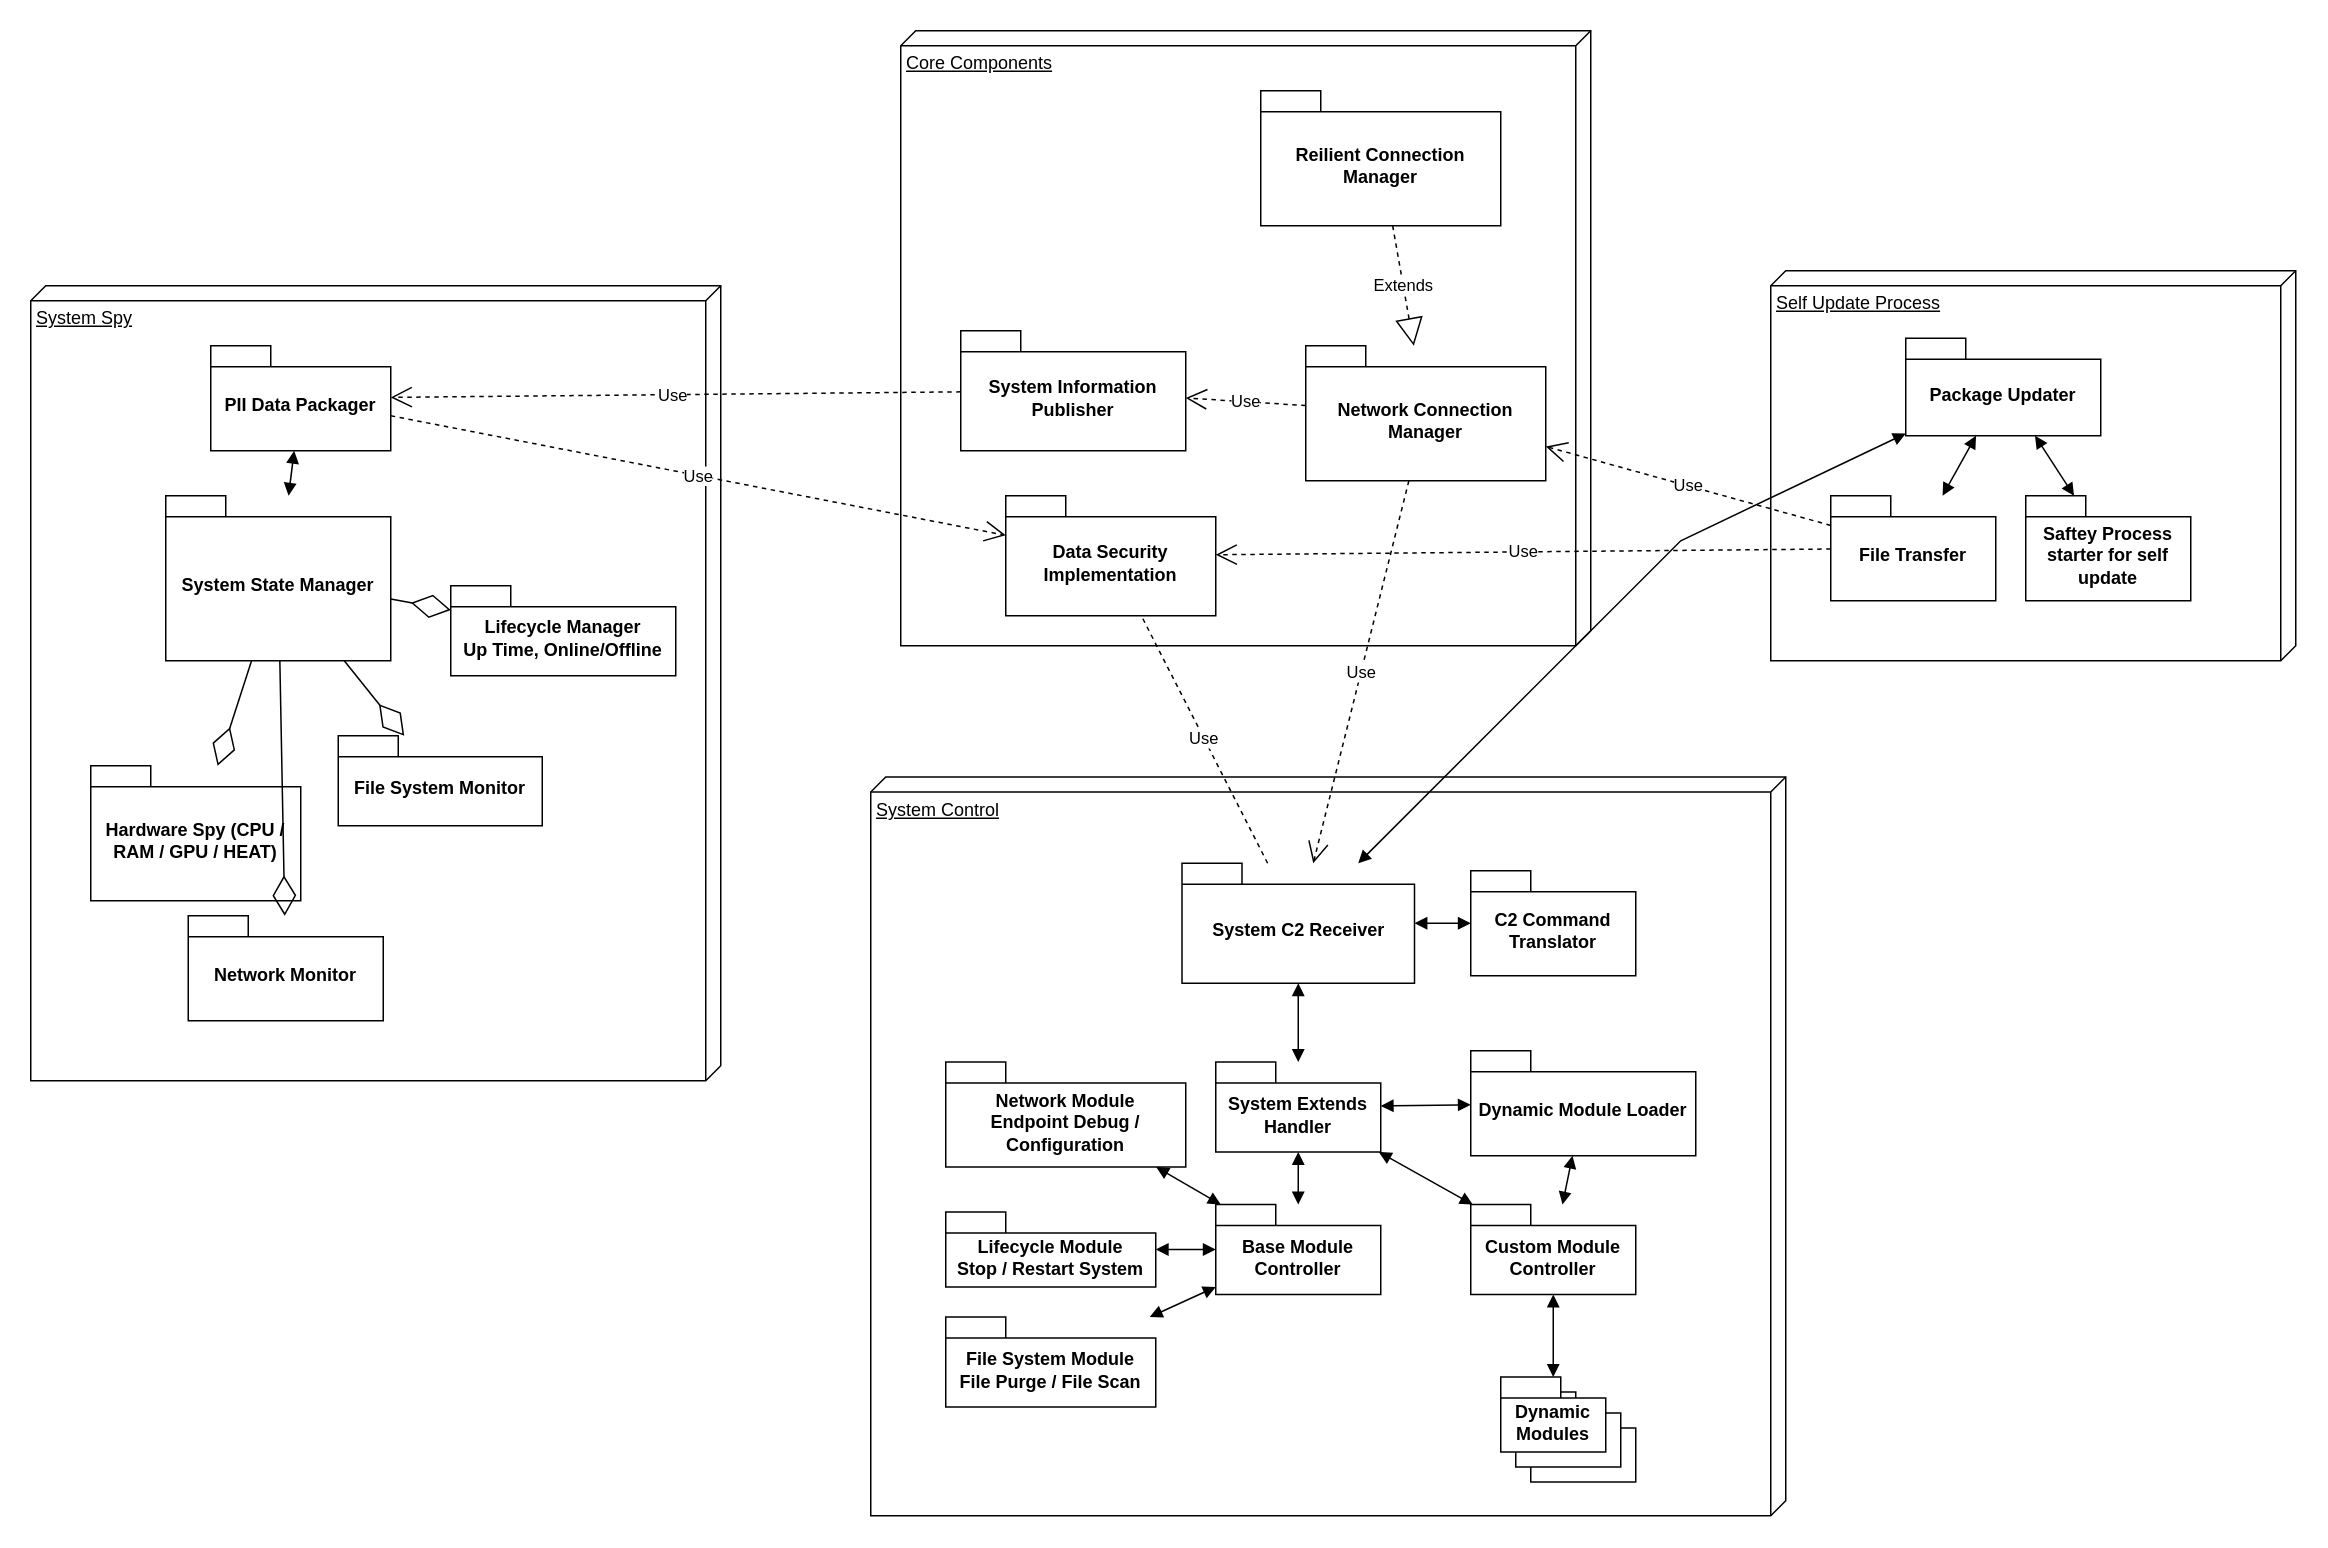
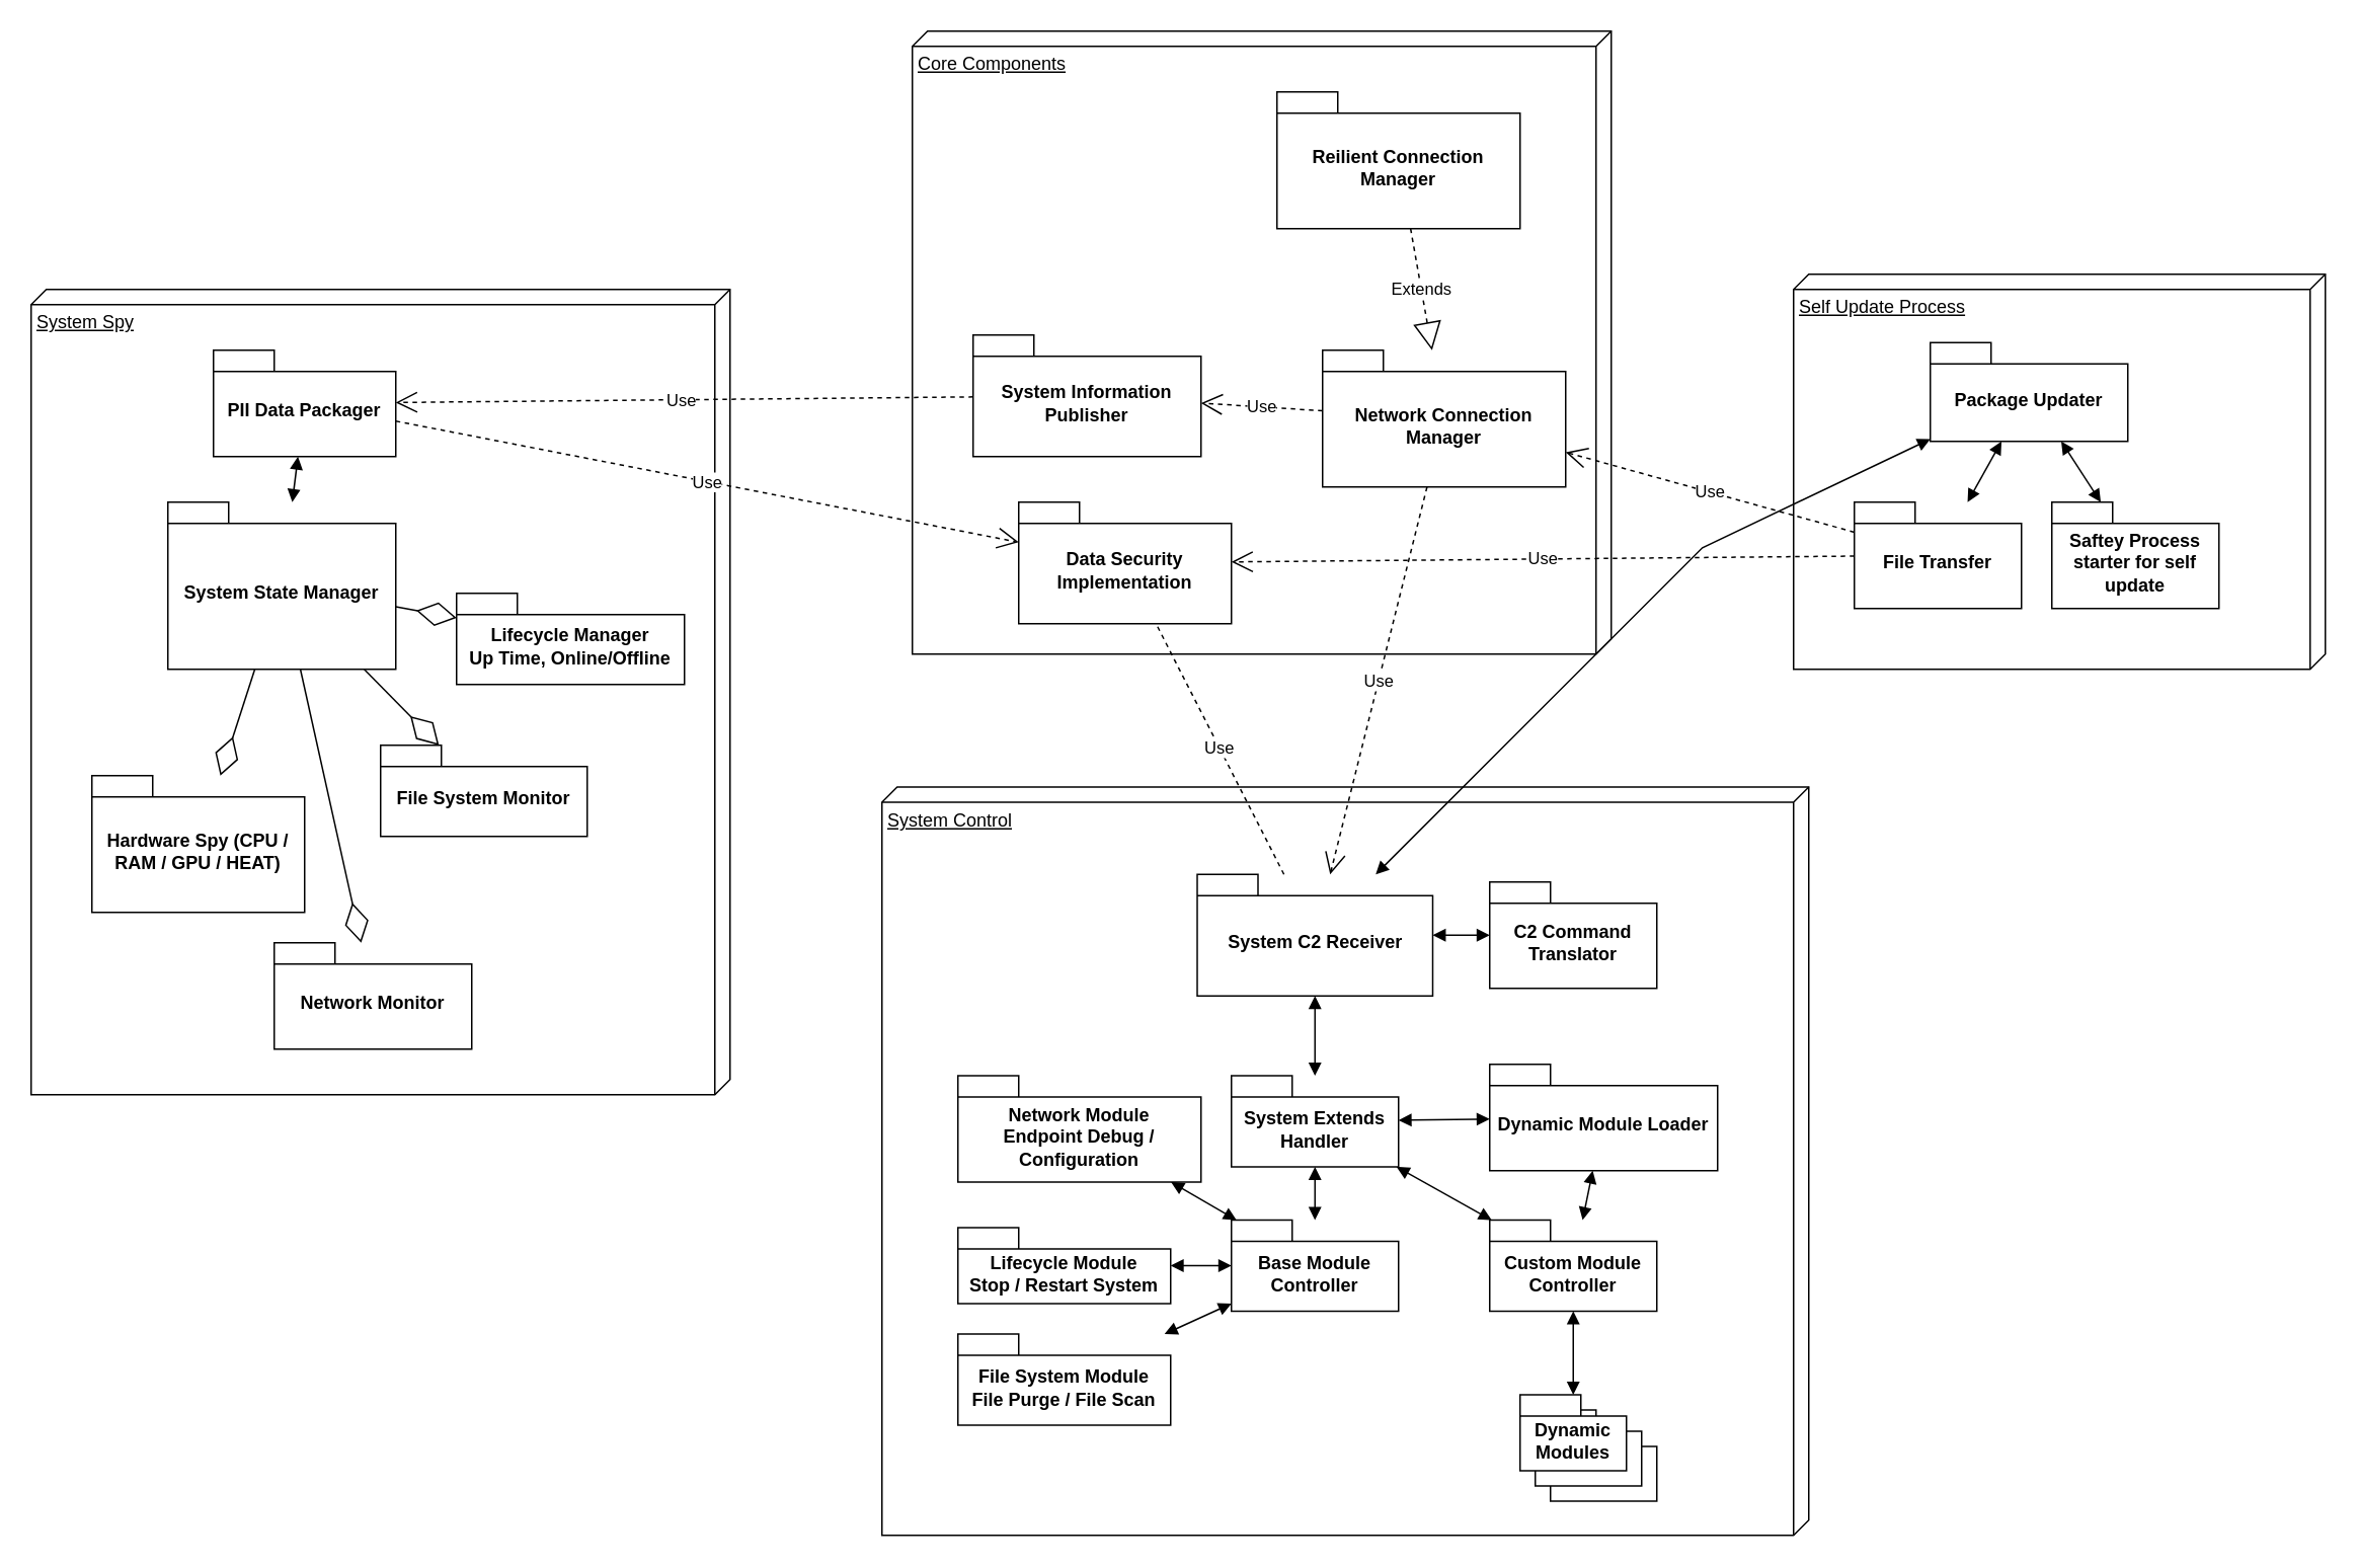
- <mxCell id="23" value="File System Monitor" style="shape=folder;fontStyle=1;spacingTop=10;tabWidth=40;tabHeight=14;tabPosition=left;html=1;whiteSpace=wrap;" parent="1" vertex="1"><mxGeometry x="225" y="490" width="136" height="60" as="geometry" /></mxCell>
+ <mxCell id="23" value="File System Monitor" style="shape=folder;fontStyle=1;spacingTop=10;tabWidth=40;tabHeight=14;tabPosition=left;html=1;whiteSpace=wrap;" parent="1" vertex="1"><mxGeometry x="250" y="490" width="136" height="60" as="geometry" /></mxCell>
- <mxCell id="19" value="Network Monitor" style="shape=folder;fontStyle=1;spacingTop=10;tabWidth=40;tabHeight=14;tabPosition=left;html=1;whiteSpace=wrap;" parent="1" vertex="1"><mxGeometry x="125" y="610" width="130" height="70" as="geometry" /></mxCell>
+ <mxCell id="19" value="Network Monitor" style="shape=folder;fontStyle=1;spacingTop=10;tabWidth=40;tabHeight=14;tabPosition=left;html=1;whiteSpace=wrap;" parent="1" vertex="1"><mxGeometry x="180" y="620" width="130" height="70" as="geometry" /></mxCell>
